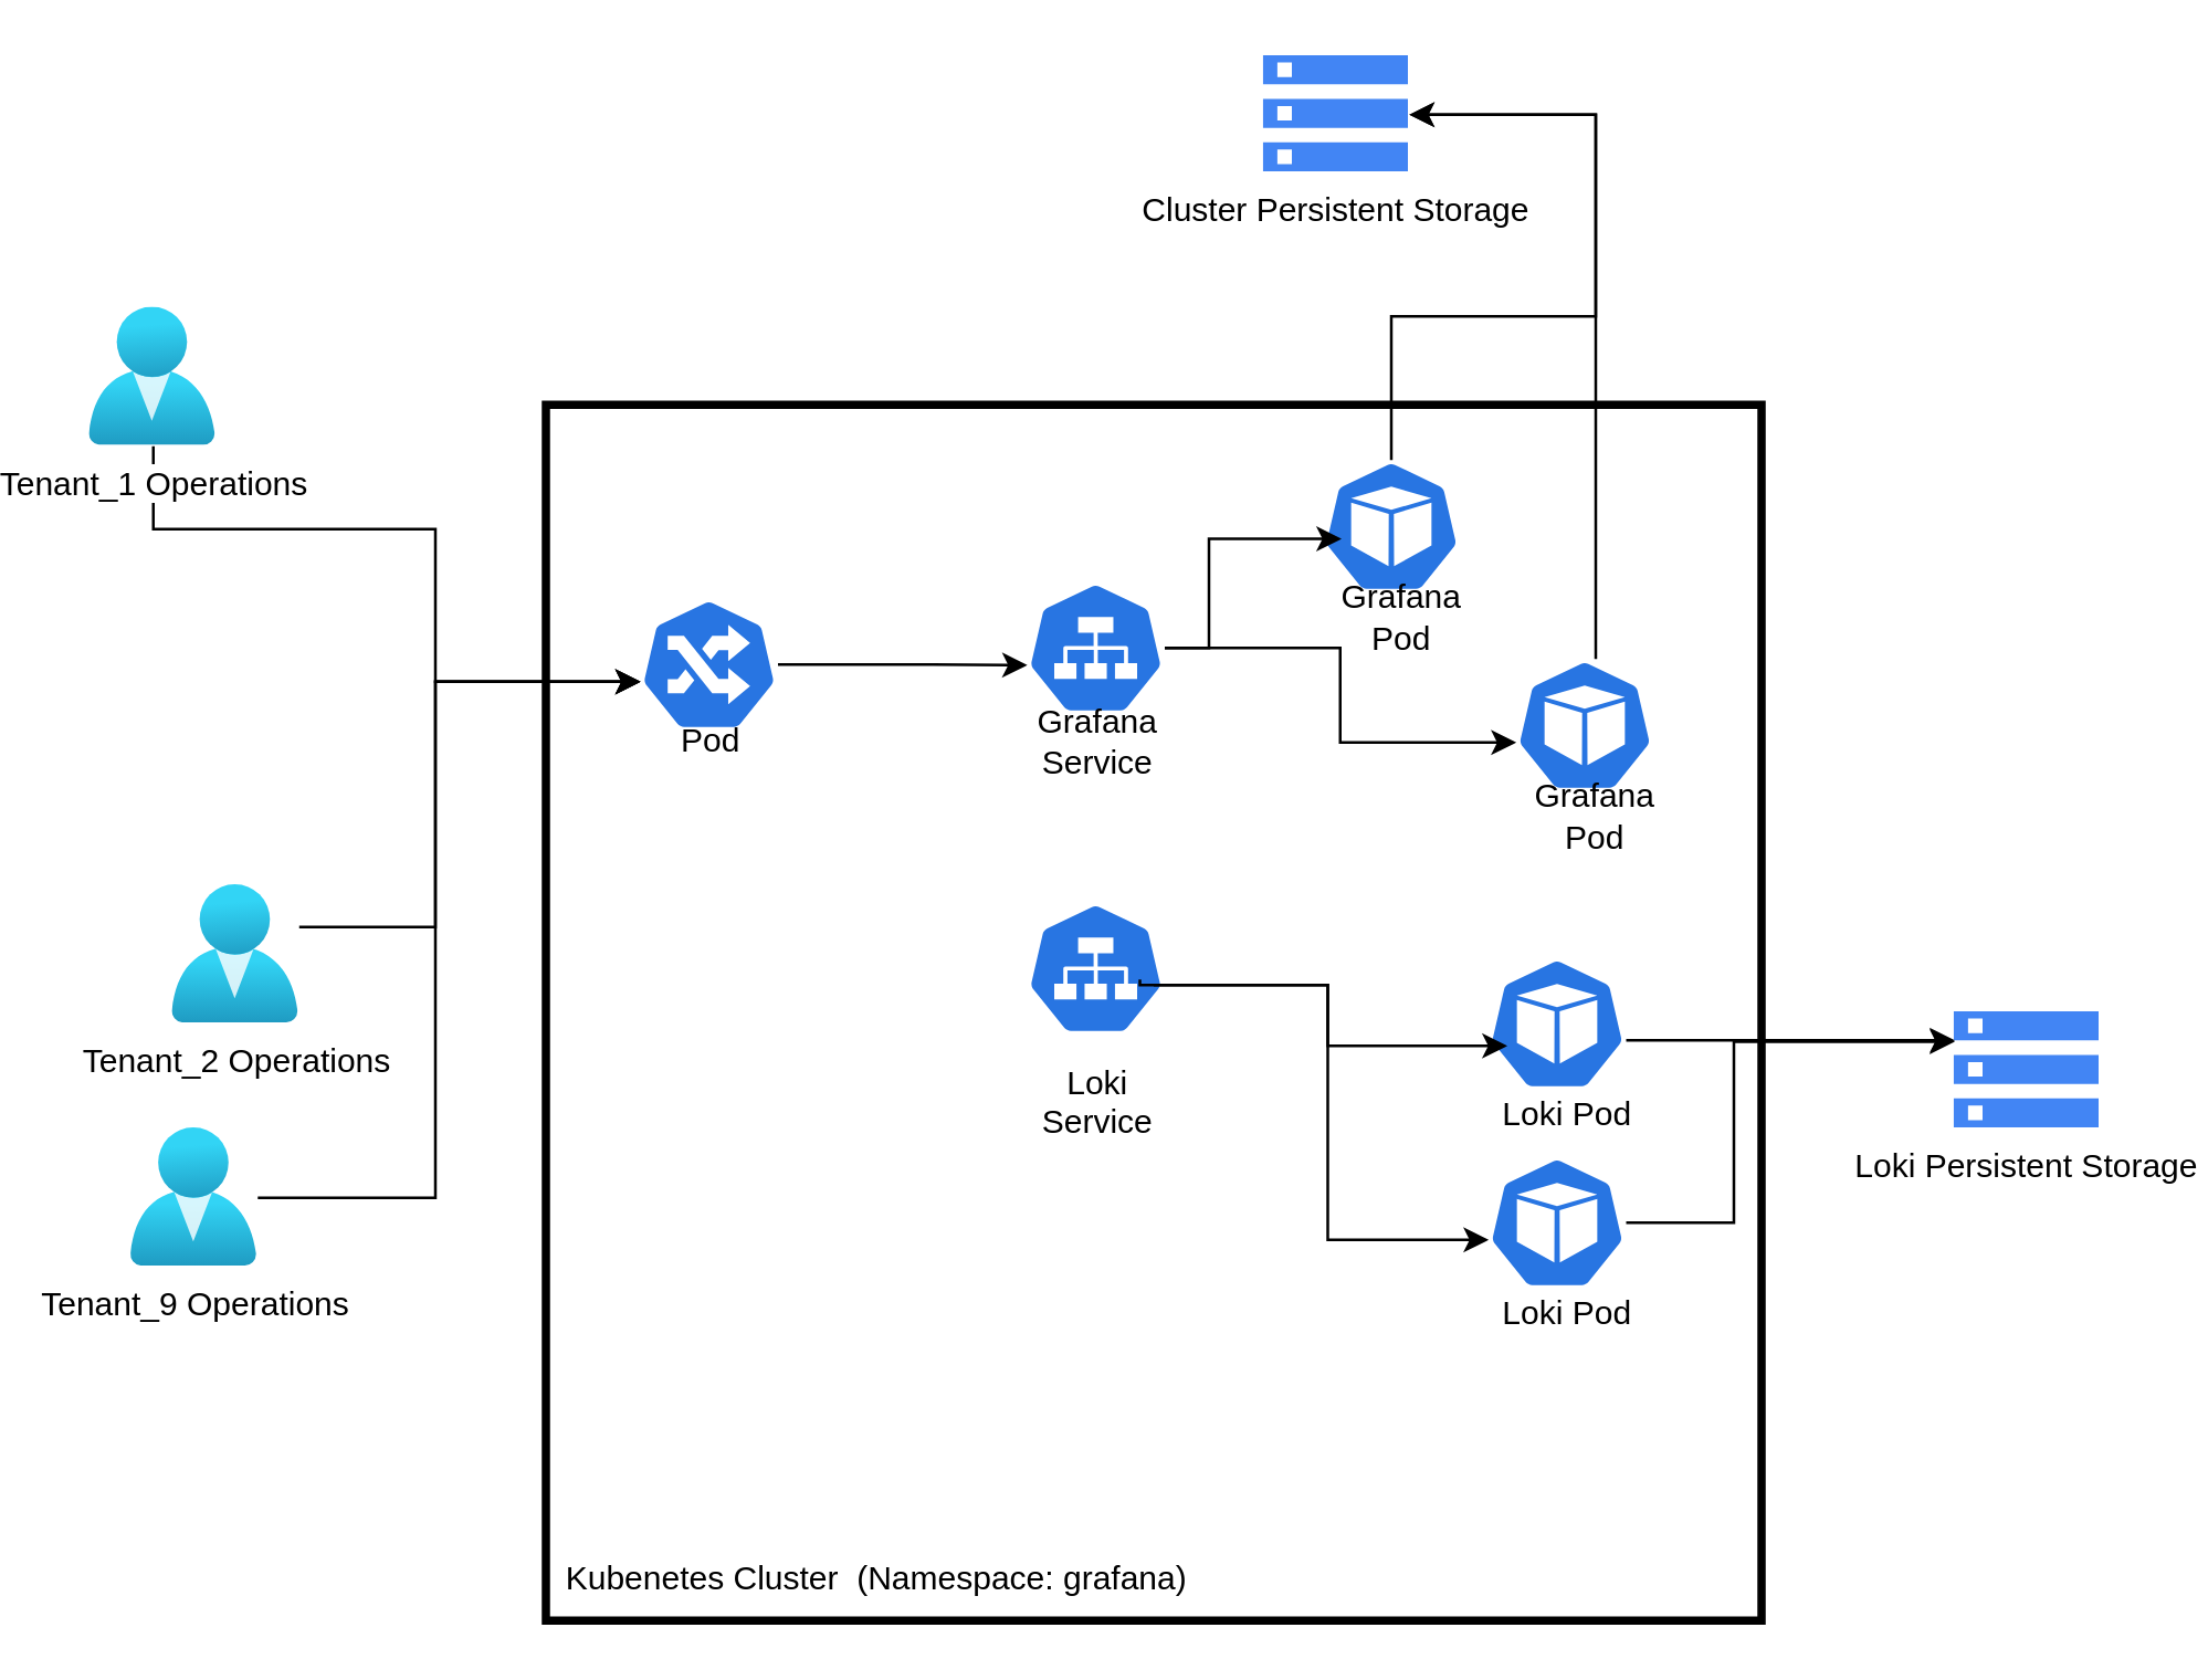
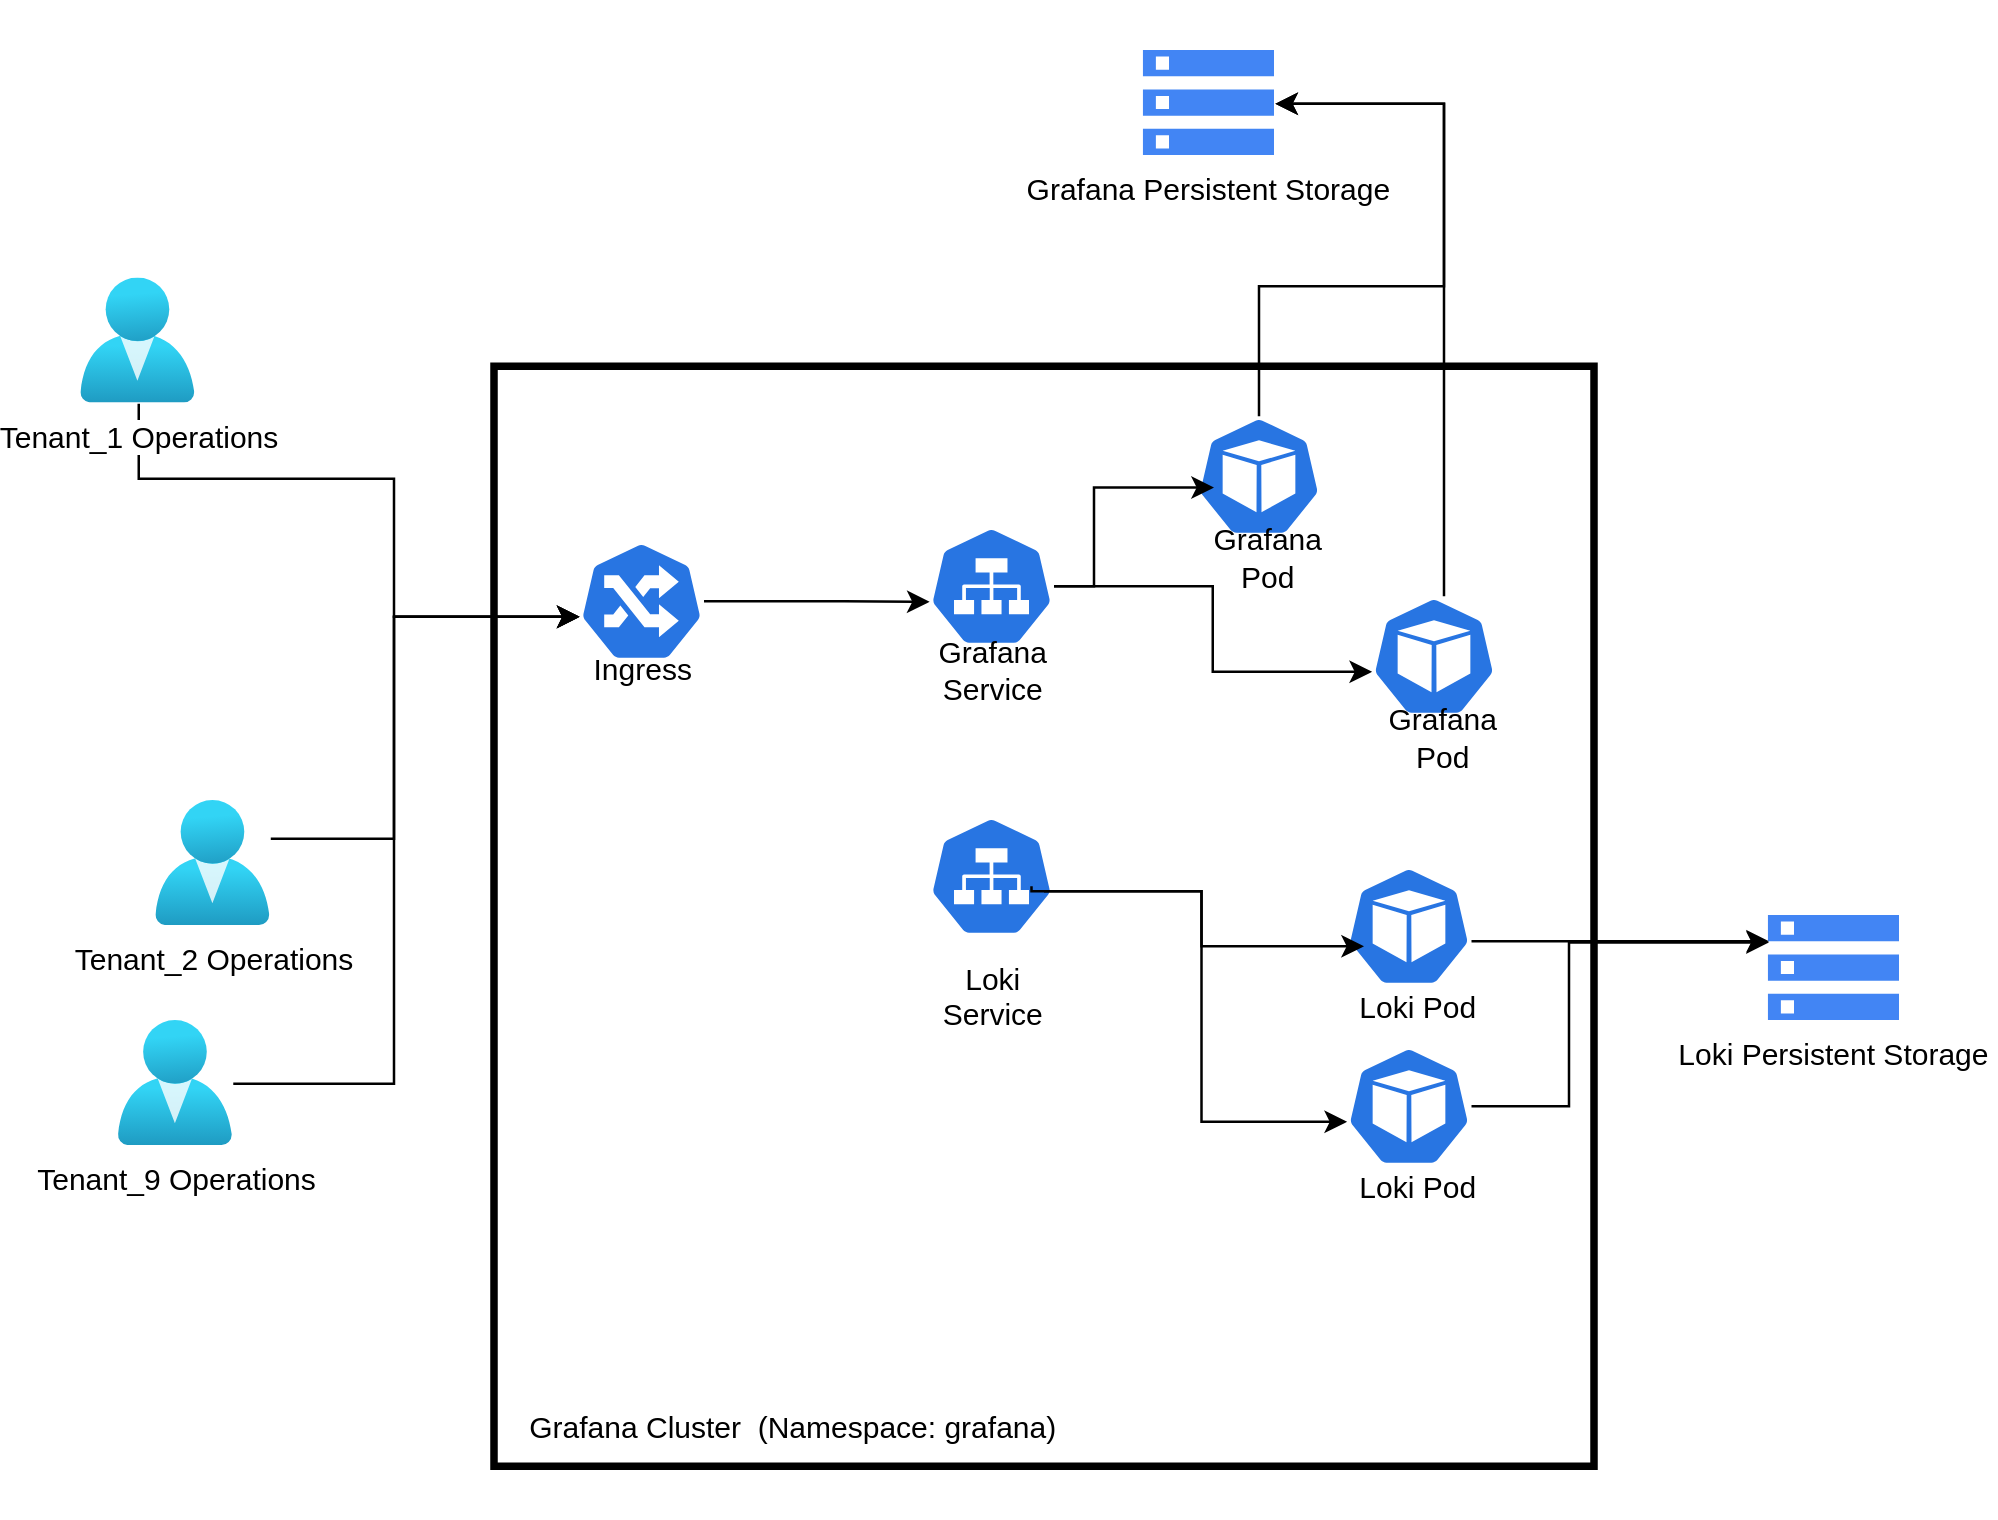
- <mxCell id="19" value="Cluster Persistent Storage" style="editableCssRules=.*;shape=image;verticalLabelPosition=bottom;labelBackgroundColor=#ffffff;verticalAlign=top;aspect=fixed;imageAspect=0;image=data:image/svg+xml,PHN2ZyB4bWxucz0iaHR0cDovL3d3dy53My5vcmcvMjAwMC9zdmciIHhtbG5zOnY9Imh0dHBzOi8vdmVjdGEuaW8vbmFubyIgd2lkdGg9IjIwIiBoZWlnaHQ9IjE2IiB2aWV3Qm94PSIwIDAgMjAgMTYiPiYjeGE7CTxzdHlsZSB0eXBlPSJ0ZXh0L2NzcyI+JiN4YTsJLnN0MHtmaWxsOiM0Mjg1ZjQ7fSYjeGE7CTwvc3R5bGU+JiN4YTsJPHBhdGggY2xhc3M9InN0MCIgZD0iTTAgMTZoMjB2LTRIMHptMi0zaDJ2Mkgyek0wIDB2NGgyMFYwem00IDNIMlYxaDJ6bS00IDdoMjBWNkgwem0yLTNoMnYySDJ6Ii8+JiN4YTs8L3N2Zz4=;" vertex="1" parent="1"><mxGeometry x="445" y="20" width="52.5" height="42" as="geometry" /></mxCell>
+ <mxCell id="19" value="Grafana Persistent Storage" style="editableCssRules=.*;shape=image;verticalLabelPosition=bottom;labelBackgroundColor=#ffffff;verticalAlign=top;aspect=fixed;imageAspect=0;image=data:image/svg+xml,PHN2ZyB4bWxucz0iaHR0cDovL3d3dy53My5vcmcvMjAwMC9zdmciIHhtbG5zOnY9Imh0dHBzOi8vdmVjdGEuaW8vbmFubyIgd2lkdGg9IjIwIiBoZWlnaHQ9IjE2IiB2aWV3Qm94PSIwIDAgMjAgMTYiPiYjeGE7CTxzdHlsZSB0eXBlPSJ0ZXh0L2NzcyI+JiN4YTsJLnN0MHtmaWxsOiM0Mjg1ZjQ7fSYjeGE7CTwvc3R5bGU+JiN4YTsJPHBhdGggY2xhc3M9InN0MCIgZD0iTTAgMTZoMjB2LTRIMHptMi0zaDJ2Mkgyek0wIDB2NGgyMFYwem00IDNIMlYxaDJ6bS00IDdoMjBWNkgwem0yLTNoMnYySDJ6Ii8+JiN4YTs8L3N2Zz4=;" vertex="1" parent="1"><mxGeometry x="445" y="20" width="52.5" height="42" as="geometry" /></mxCell>
- <mxCell id="5" value="Pod" style="text;html=1;strokeColor=none;fillColor=none;align=center;verticalAlign=middle;whiteSpace=wrap;rounded=0;" parent="3" vertex="1"><mxGeometry y="37" width="60" height="30" as="geometry" /></mxCell>
+ <mxCell id="5" value="Ingress" style="text;html=1;strokeColor=none;fillColor=none;align=center;verticalAlign=middle;whiteSpace=wrap;rounded=0;" parent="3" vertex="1"><mxGeometry y="37" width="60" height="30" as="geometry" /></mxCell>
- <mxCell id="13" value="Kubenetes Cluster &amp;nbsp;(Namespace: grafana)" style="text;html=1;strokeColor=none;fillColor=none;align=center;verticalAlign=middle;whiteSpace=wrap;rounded=0;" parent="1" vertex="1"><mxGeometry x="165" y="556" width="280" height="30" as="geometry" /></mxCell>
+ <mxCell id="13" value="Grafana Cluster &amp;nbsp;(Namespace: grafana)" style="text;html=1;strokeColor=none;fillColor=none;align=center;verticalAlign=middle;whiteSpace=wrap;rounded=0;" parent="1" vertex="1"><mxGeometry x="165" y="556" width="280" height="30" as="geometry" /></mxCell>
